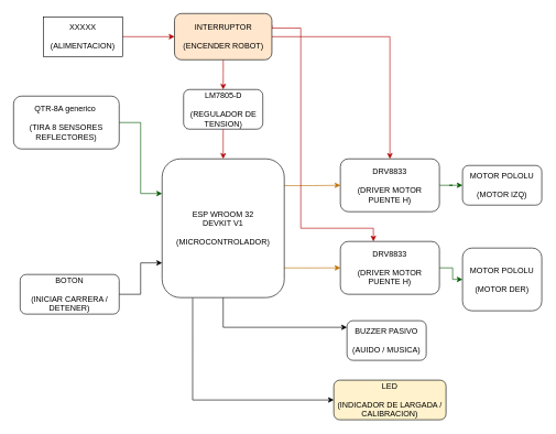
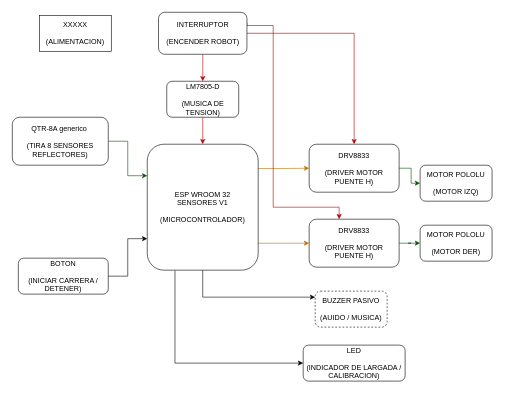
- <mxCell id="6" value="" style="edgeStyle=orthogonalEdgeStyle;rounded=0;orthogonalLoop=1;jettySize=auto;html=1;fillColor=#e51400;strokeColor=#B20000;" parent="1" source="7" target="18" edge="1"><mxGeometry relative="1" as="geometry" /></mxCell>
- <mxCell id="18" value="&lt;div&gt;INTERRUPTOR&lt;/div&gt;&lt;div&gt;&lt;br&gt;&lt;/div&gt;(ENCENDER ROBOT)" style="rounded=1;whiteSpace=wrap;html=1;fillColor=#ffe6cc;" parent="1" vertex="1"><mxGeometry x="263.75" y="20" width="147.5" height="70" as="geometry" /></mxCell>
+ <mxCell id="18" value="&lt;div&gt;INTERRUPTOR&lt;/div&gt;&lt;div&gt;&lt;br&gt;&lt;/div&gt;(ENCENDER ROBOT)" style="rounded=1;whiteSpace=wrap;html=1;" parent="1" vertex="1"><mxGeometry x="263.75" y="20" width="147.5" height="70" as="geometry" /></mxCell>
- <mxCell id="11" value="&lt;div&gt;LM7805-D&lt;/div&gt;&lt;div&gt;&lt;br&gt;&lt;/div&gt;(REGULADOR DE TENSION)" style="rounded=1;whiteSpace=wrap;html=1;" parent="1" vertex="1"><mxGeometry x="277.5" y="135" width="120" height="60" as="geometry" /></mxCell>
+ <mxCell id="11" value="&lt;div&gt;LM7805-D&lt;/div&gt;&lt;div&gt;&lt;br&gt;&lt;/div&gt;(MUSICA DE TENSION)" style="rounded=1;whiteSpace=wrap;html=1;" parent="1" vertex="1"><mxGeometry x="277.5" y="135" width="120" height="60" as="geometry" /></mxCell>
- <mxCell id="9" value="&lt;div&gt;QTR-8A generico&amp;nbsp;&lt;/div&gt;&lt;div&gt;&lt;br&gt;&lt;/div&gt;(TIRA 8&amp;nbsp;&lt;span style=&quot;background-color: transparent; color: light-dark(rgb(0, 0, 0), rgb(255, 255, 255));&quot;&gt;SENSORES REFLECTORES)&lt;/span&gt;" style="rounded=1;whiteSpace=wrap;html=1;" parent="1" vertex="1"><mxGeometry x="20" y="145" width="160" height="80" as="geometry" /></mxCell>
+ <mxCell id="9" value="&lt;div&gt;QTR-8A generico&amp;nbsp;&lt;/div&gt;&lt;div&gt;&lt;br&gt;&lt;/div&gt;(TIRA 8&amp;nbsp;&lt;span style=&quot;background-color: transparent; color: light-dark(rgb(0, 0, 0), rgb(255, 255, 255));&quot;&gt;SENSORES REFLECTORES)&lt;/span&gt;" style="rounded=1;whiteSpace=wrap;html=1;" parent="1" vertex="1"><mxGeometry x="20" y="195" width="160" height="80" as="geometry" /></mxCell>
- <mxCell id="12" value="&lt;div&gt;MOTOR&amp;nbsp;&lt;span style=&quot;background-color: transparent; color: light-dark(rgb(0, 0, 0), rgb(255, 255, 255));&quot;&gt;POLOLU&lt;/span&gt;&lt;/div&gt;&lt;div&gt;&lt;br&gt;&lt;/div&gt;(MOTOR IZQ)" style="rounded=1;whiteSpace=wrap;html=1;" parent="1" vertex="1"><mxGeometry x="700" y="250" width="120" height="60" as="geometry" /></mxCell>
+ <mxCell id="12" value="&lt;div&gt;MOTOR&amp;nbsp;&lt;span style=&quot;background-color: transparent; color: light-dark(rgb(0, 0, 0), rgb(255, 255, 255));&quot;&gt;POLOLU&lt;/span&gt;&lt;/div&gt;&lt;div&gt;&lt;br&gt;&lt;/div&gt;(MOTOR IZQ)" style="rounded=1;whiteSpace=wrap;html=1;" parent="1" vertex="1"><mxGeometry x="700" y="275" width="120" height="60" as="geometry" /></mxCell>
- <mxCell id="5" value="ESP WROOM 32&lt;div&gt;DEVKIT V1&lt;/div&gt;&lt;div&gt;&lt;br&gt;&lt;/div&gt;&lt;div&gt;(MICROCONTROLADOR)&lt;/div&gt;" style="rounded=1;whiteSpace=wrap;html=1;" parent="1" vertex="1"><mxGeometry x="245" y="240" width="185" height="210" as="geometry" /></mxCell>
+ <mxCell id="5" value="ESP WROOM 32&lt;div&gt;SENSORES V1&lt;/div&gt;&lt;div&gt;&lt;br&gt;&lt;/div&gt;&lt;div&gt;(MICROCONTROLADOR)&lt;/div&gt;" style="rounded=1;whiteSpace=wrap;html=1;" parent="1" vertex="1"><mxGeometry x="245" y="240" width="185" height="210" as="geometry" /></mxCell>
- <mxCell id="19" value="&lt;div&gt;MOTOR&amp;nbsp;&lt;span style=&quot;background-color: transparent; color: light-dark(rgb(0, 0, 0), rgb(255, 255, 255));&quot;&gt;POLOLU&lt;/span&gt;&lt;/div&gt;&lt;div&gt;&lt;br&gt;&lt;/div&gt;(MOTOR DER&lt;span style=&quot;background-color: transparent; color: light-dark(rgb(0, 0, 0), rgb(255, 255, 255));&quot;&gt;)&lt;/span&gt;" style="rounded=1;whiteSpace=wrap;html=1;" parent="1" vertex="1"><mxGeometry x="700" y="375" width="120" height="95" as="geometry" /></mxCell>
+ <mxCell id="19" value="&lt;div&gt;MOTOR&amp;nbsp;&lt;span style=&quot;background-color: transparent; color: light-dark(rgb(0, 0, 0), rgb(255, 255, 255));&quot;&gt;POLOLU&lt;/span&gt;&lt;/div&gt;&lt;div&gt;&lt;br&gt;&lt;/div&gt;(MOTOR DER&lt;span style=&quot;background-color: transparent; color: light-dark(rgb(0, 0, 0), rgb(255, 255, 255));&quot;&gt;)&lt;/span&gt;" style="rounded=1;whiteSpace=wrap;html=1;" parent="1" vertex="1"><mxGeometry x="700" y="375" width="120" height="60" as="geometry" /></mxCell>
- <mxCell id="25" value="&lt;div&gt;BOTON&lt;/div&gt;&lt;div&gt;&lt;br&gt;&lt;/div&gt;(INICIAR CARRERA / DETENER)" style="rounded=1;whiteSpace=wrap;html=1;" parent="1" vertex="1"><mxGeometry x="30" y="415" width="150" height="60" as="geometry" /></mxCell>
+ <mxCell id="25" value="&lt;div&gt;BOTON&lt;/div&gt;&lt;div&gt;&lt;br&gt;&lt;/div&gt;(INICIAR CARRERA / DETENER)" style="rounded=1;whiteSpace=wrap;html=1;" parent="1" vertex="1"><mxGeometry x="30" y="430" width="150" height="60" as="geometry" /></mxCell>
- <mxCell id="23" value="BUZZER PASIVO&lt;div&gt;&lt;div&gt;&lt;br&gt;&lt;/div&gt;&lt;div&gt;(AUIDO / MUSICA)&lt;/div&gt;&lt;/div&gt;" style="rounded=1;whiteSpace=wrap;html=1;" parent="1" vertex="1"><mxGeometry x="525" y="485" width="120" height="60" as="geometry" /></mxCell>
+ <mxCell id="23" value="BUZZER PASIVO&lt;div&gt;&lt;div&gt;&lt;br&gt;&lt;/div&gt;&lt;div&gt;(AUIDO / MUSICA)&lt;/div&gt;&lt;/div&gt;" style="rounded=1;whiteSpace=wrap;html=1;dashed=1;" parent="1" vertex="1"><mxGeometry x="525" y="485" width="120" height="60" as="geometry" /></mxCell>
- <mxCell id="24" value="&lt;div&gt;LED&lt;/div&gt;&lt;div&gt;&lt;br&gt;&lt;/div&gt;(INDICADOR DE LARGADA / CALIBRACION)" style="rounded=1;whiteSpace=wrap;html=1;fillColor=#fff2cc;" parent="1" vertex="1"><mxGeometry x="505" y="575" width="170" height="60" as="geometry" /></mxCell>
+ <mxCell id="24" value="&lt;div&gt;LED&lt;/div&gt;&lt;div&gt;&lt;br&gt;&lt;/div&gt;(INDICADOR DE LARGADA / CALIBRACION)" style="rounded=1;whiteSpace=wrap;html=1;" parent="1" vertex="1"><mxGeometry x="505" y="575" width="170" height="60" as="geometry" /></mxCell>
